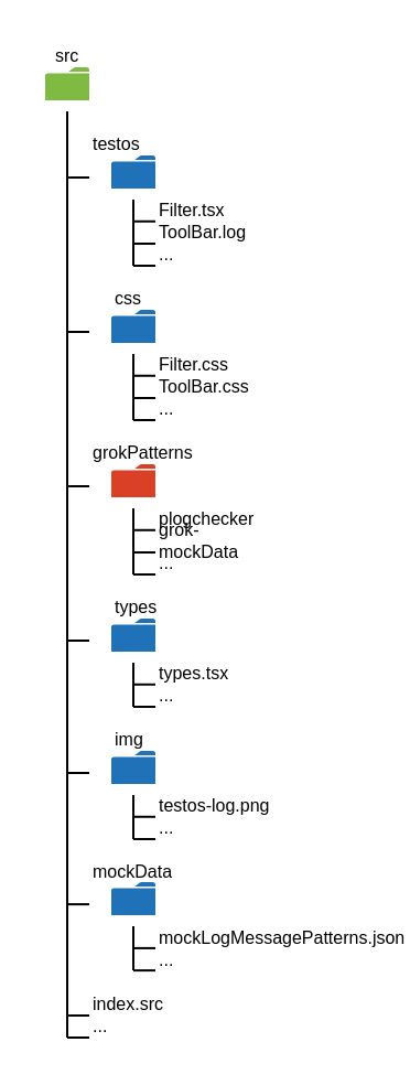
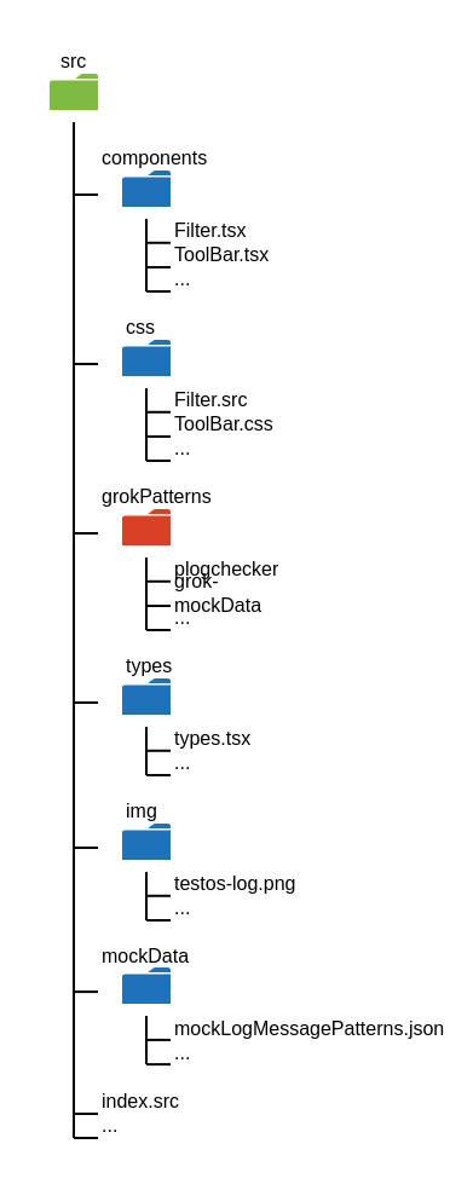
- <mxCell id="14" value="testos" style="text;html=1;strokeColor=none;fillColor=none;align=left;verticalAlign=middle;whiteSpace=wrap;rounded=0;fontSize=8;" vertex="1" parent="1"><mxGeometry x="40" y="60" width="50" height="10" as="geometry" /></mxCell>
+ <mxCell id="14" value="components" style="text;html=1;strokeColor=none;fillColor=none;align=left;verticalAlign=middle;whiteSpace=wrap;rounded=0;fontSize=8;" vertex="1" parent="1"><mxGeometry x="40" y="60" width="50" height="10" as="geometry" /></mxCell>
- <mxCell id="9" value="ToolBar.log" style="text;html=1;strokeColor=none;fillColor=none;align=left;verticalAlign=middle;whiteSpace=wrap;rounded=0;fontSize=8;" vertex="1" parent="1"><mxGeometry x="70" y="100" width="40" height="10" as="geometry" /></mxCell>
+ <mxCell id="9" value="ToolBar.tsx" style="text;html=1;strokeColor=none;fillColor=none;align=left;verticalAlign=middle;whiteSpace=wrap;rounded=0;fontSize=8;" vertex="1" parent="1"><mxGeometry x="70" y="100" width="40" height="10" as="geometry" /></mxCell>
- <mxCell id="19" value="Filter.css" style="text;html=1;strokeColor=none;fillColor=none;align=left;verticalAlign=middle;whiteSpace=wrap;rounded=0;fontSize=8;" vertex="1" parent="1"><mxGeometry x="70" y="160" width="40" height="10" as="geometry" /></mxCell>
+ <mxCell id="19" value="Filter.src" style="text;html=1;strokeColor=none;fillColor=none;align=left;verticalAlign=middle;whiteSpace=wrap;rounded=0;fontSize=8;" vertex="1" parent="1"><mxGeometry x="70" y="160" width="40" height="10" as="geometry" /></mxCell>
